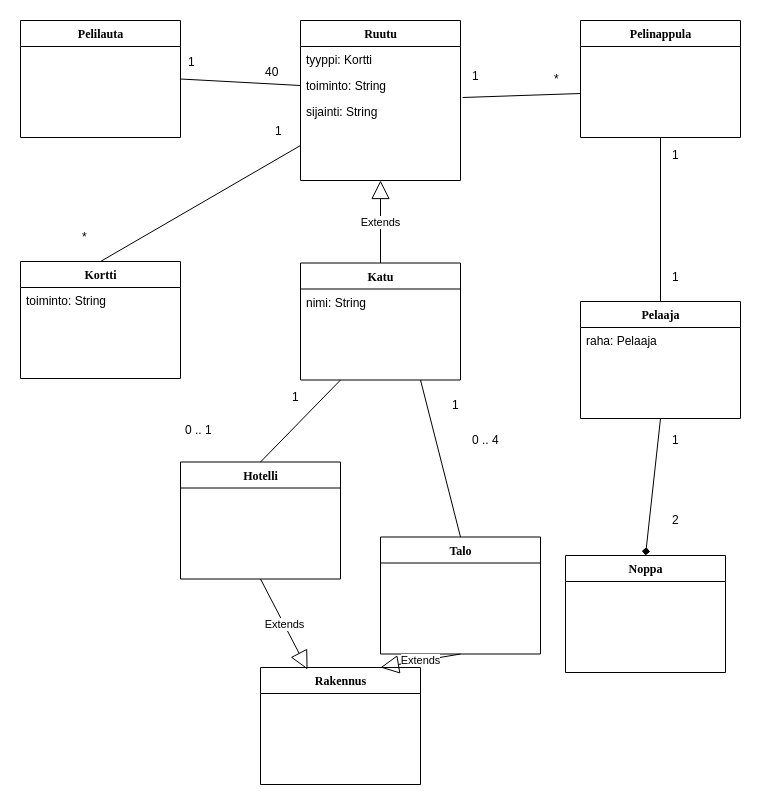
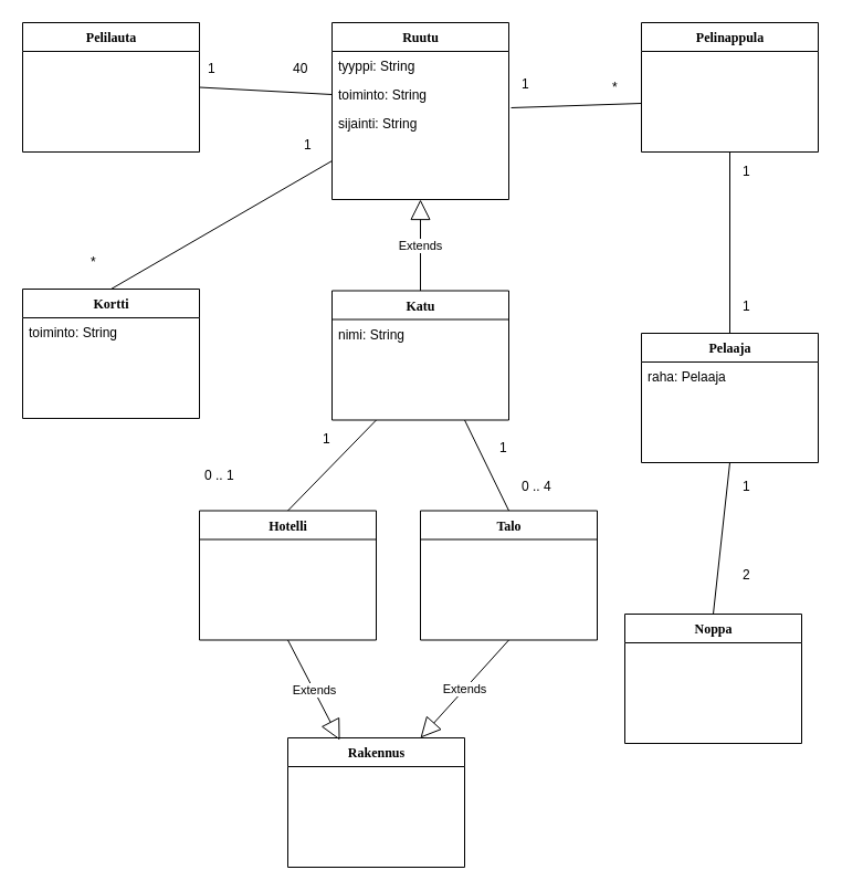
- <mxCell id="6" value="tyyppi: Kortti" style="text;html=1;strokeColor=none;fillColor=none;align=left;verticalAlign=top;spacingLeft=4;spacingRight=4;whiteSpace=wrap;overflow=hidden;rotatable=0;points=[[0,0.5],[1,0.5]];portConstraint=eastwest;" vertex="1" parent="5"><mxGeometry y="26" width="160" height="26" as="geometry" /></mxCell>
+ <mxCell id="6" value="tyyppi: String" style="text;html=1;strokeColor=none;fillColor=none;align=left;verticalAlign=top;spacingLeft=4;spacingRight=4;whiteSpace=wrap;overflow=hidden;rotatable=0;points=[[0,0.5],[1,0.5]];portConstraint=eastwest;" vertex="1" parent="5"><mxGeometry y="26" width="160" height="26" as="geometry" /></mxCell>
- <mxCell id="13" value="40" style="text;html=1;resizable=0;points=[];autosize=1;align=left;verticalAlign=top;spacingTop=-4;" vertex="1" parent="1"><mxGeometry x="263" y="62" width="30" height="20" as="geometry" /></mxCell>
+ <mxCell id="13" value="40" style="text;html=1;resizable=0;points=[];autosize=1;align=left;verticalAlign=top;spacingTop=-4;" vertex="1" parent="1"><mxGeometry x="263" y="52" width="30" height="20" as="geometry" /></mxCell>
- <mxCell id="16" value="" style="endArrow=diamond;html=1;entryX=0.5;entryY=0;entryDx=0;entryDy=0;exitX=0.5;exitY=1;exitDx=0;exitDy=0;" edge="1" parent="1" source="3" target="9"><mxGeometry width="50" height="50" relative="1" as="geometry"><mxPoint x="880" y="460" as="sourcePoint" /><mxPoint x="560" y="595" as="targetPoint" /></mxGeometry></mxCell>
+ <mxCell id="16" value="" style="endArrow=none;html=1;entryX=0.5;entryY=0;entryDx=0;entryDy=0;exitX=0.5;exitY=1;exitDx=0;exitDy=0;" edge="1" parent="1" source="3" target="9"><mxGeometry width="50" height="50" relative="1" as="geometry"><mxPoint x="880" y="460" as="sourcePoint" /><mxPoint x="560" y="595" as="targetPoint" /></mxGeometry></mxCell>
- <mxCell id="33" value="Talo" style="swimlane;html=1;fontStyle=1;align=center;verticalAlign=top;childLayout=stackLayout;horizontal=1;startSize=26;horizontalStack=0;resizeParent=1;resizeLast=0;collapsible=1;marginBottom=0;swimlaneFillColor=#ffffff;rounded=0;shadow=0;comic=0;labelBackgroundColor=none;strokeColor=#000000;strokeWidth=1;fillColor=none;fontFamily=Verdana;fontSize=12;fontColor=#000000;" vertex="1" parent="1"><mxGeometry x="380" y="536.5" width="160" height="117" as="geometry" /></mxCell>
+ <mxCell id="33" value="Talo" style="swimlane;html=1;fontStyle=1;align=center;verticalAlign=top;childLayout=stackLayout;horizontal=1;startSize=26;horizontalStack=0;resizeParent=1;resizeLast=0;collapsible=1;marginBottom=0;swimlaneFillColor=#ffffff;rounded=0;shadow=0;comic=0;labelBackgroundColor=none;strokeColor=#000000;strokeWidth=1;fillColor=none;fontFamily=Verdana;fontSize=12;fontColor=#000000;" vertex="1" parent="1"><mxGeometry x="380" y="461.5" width="160" height="117" as="geometry" /></mxCell>
